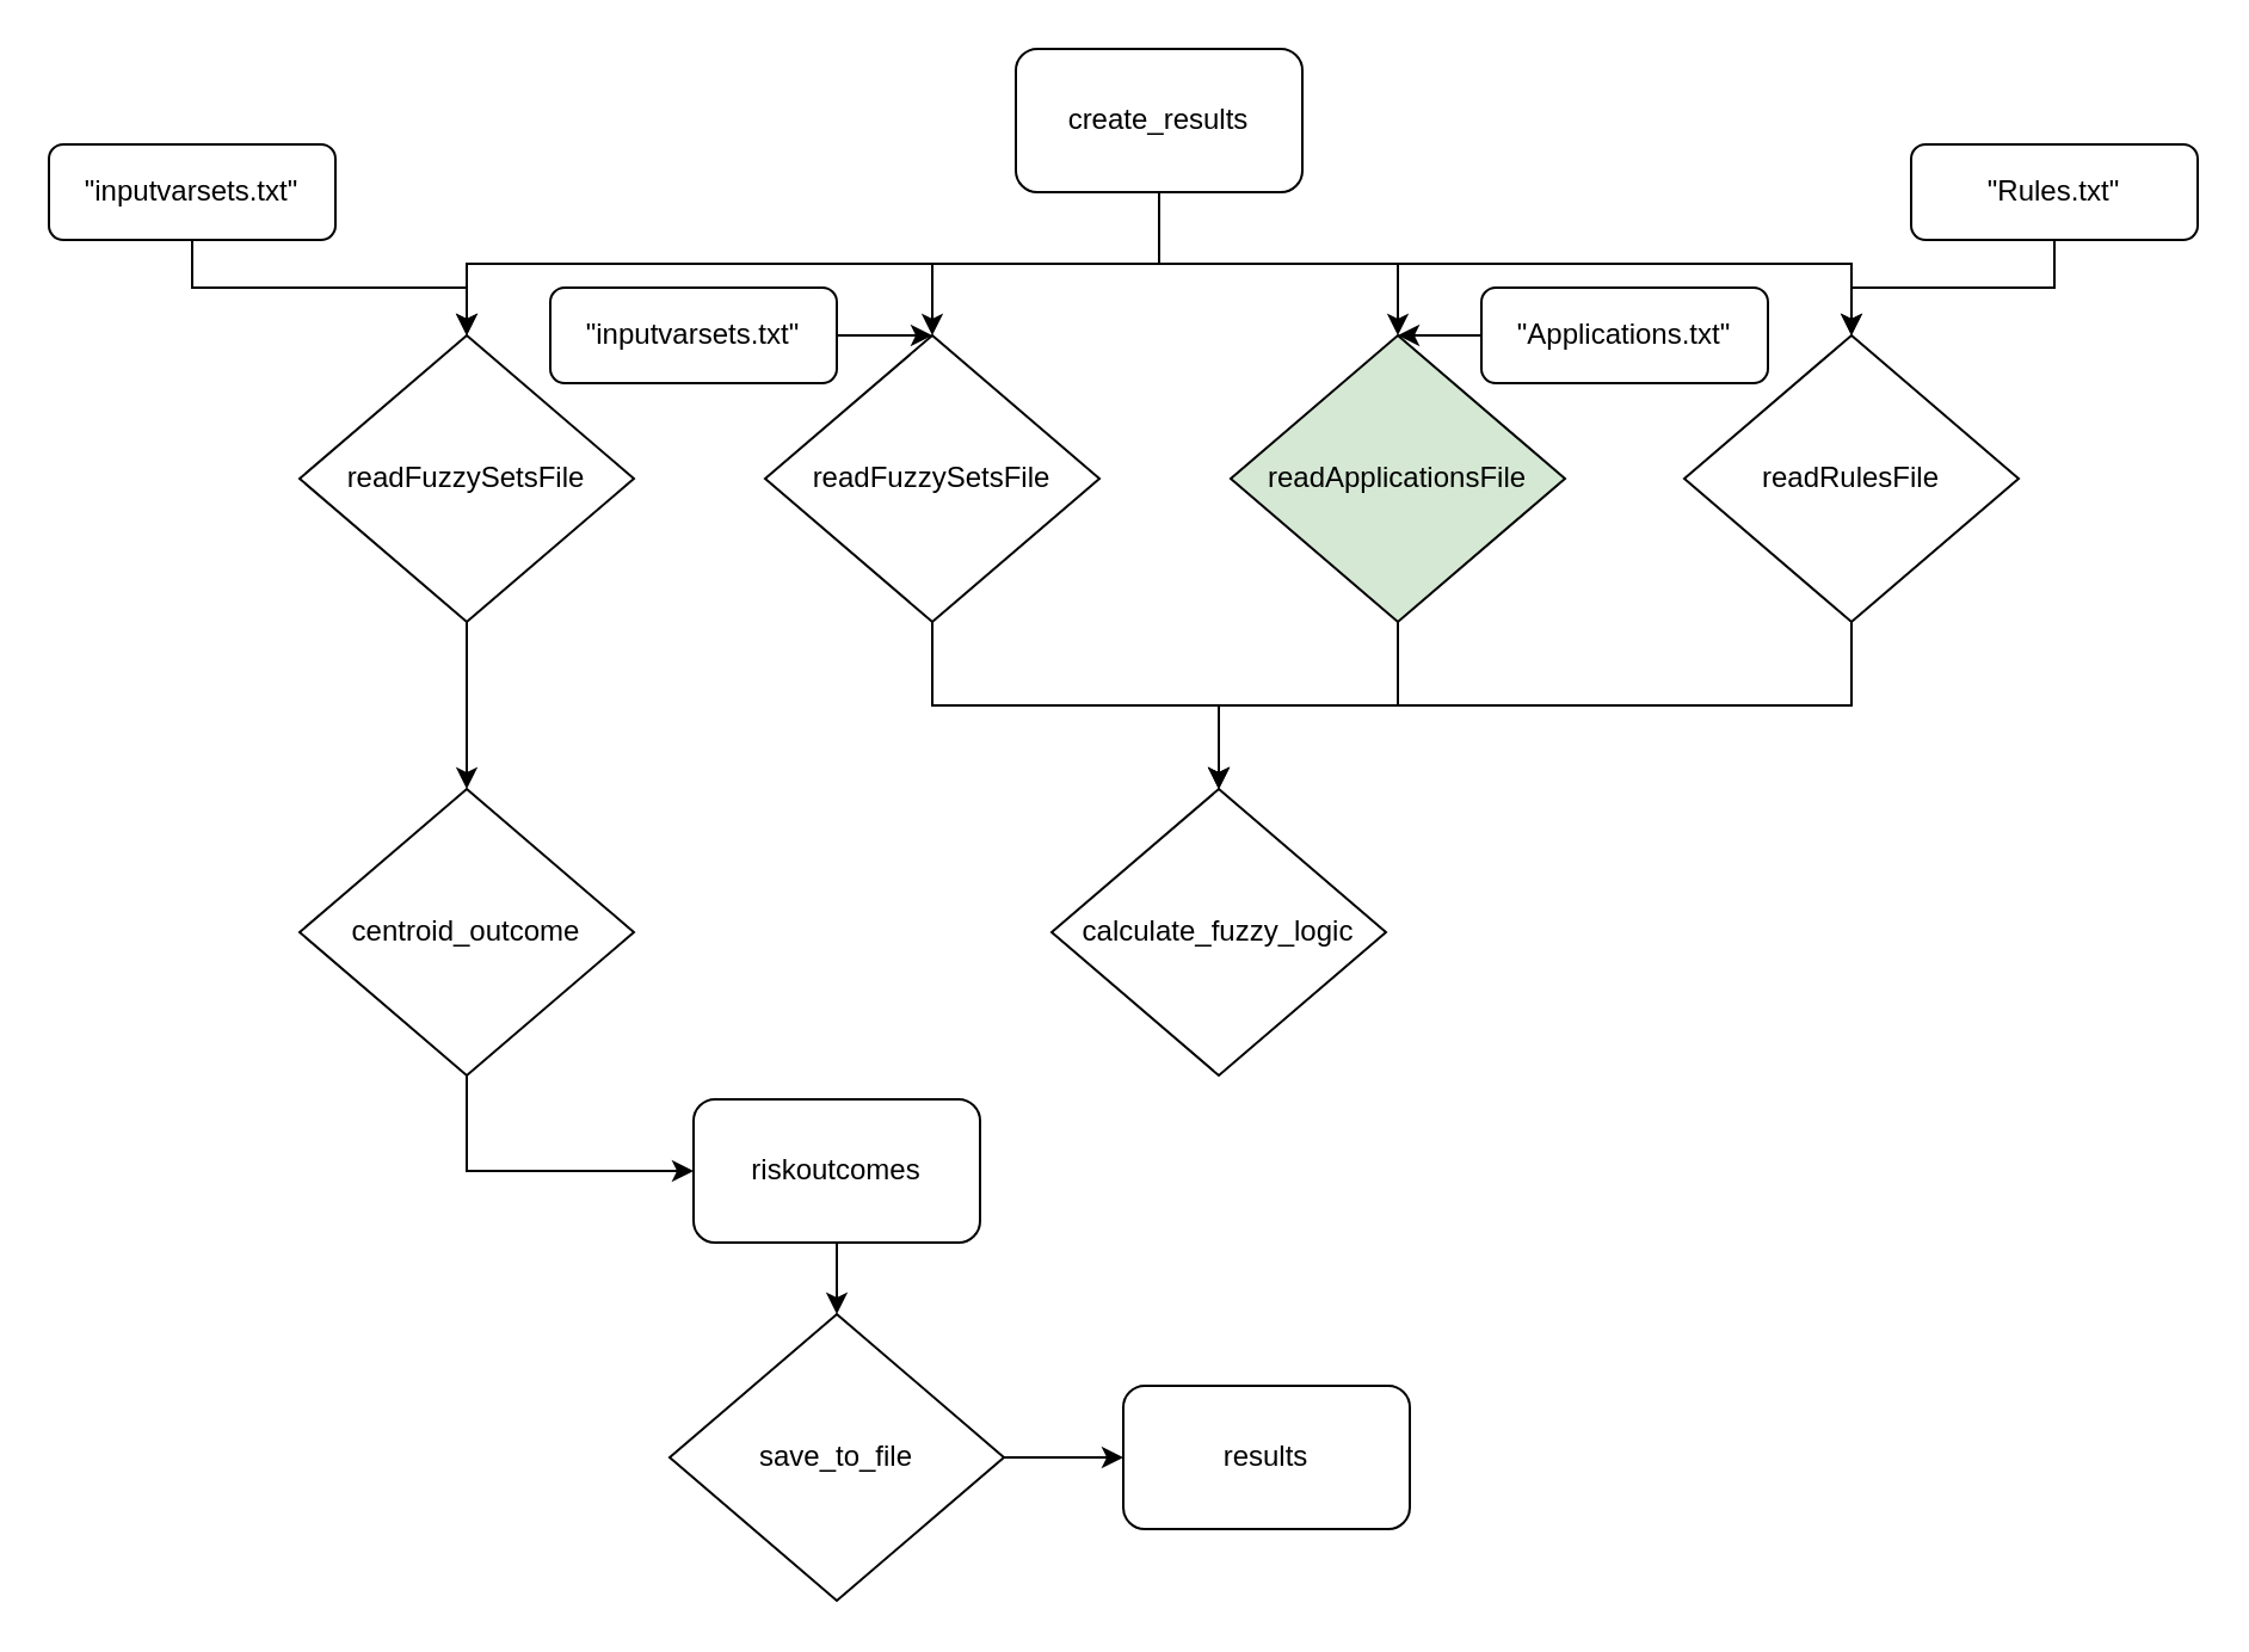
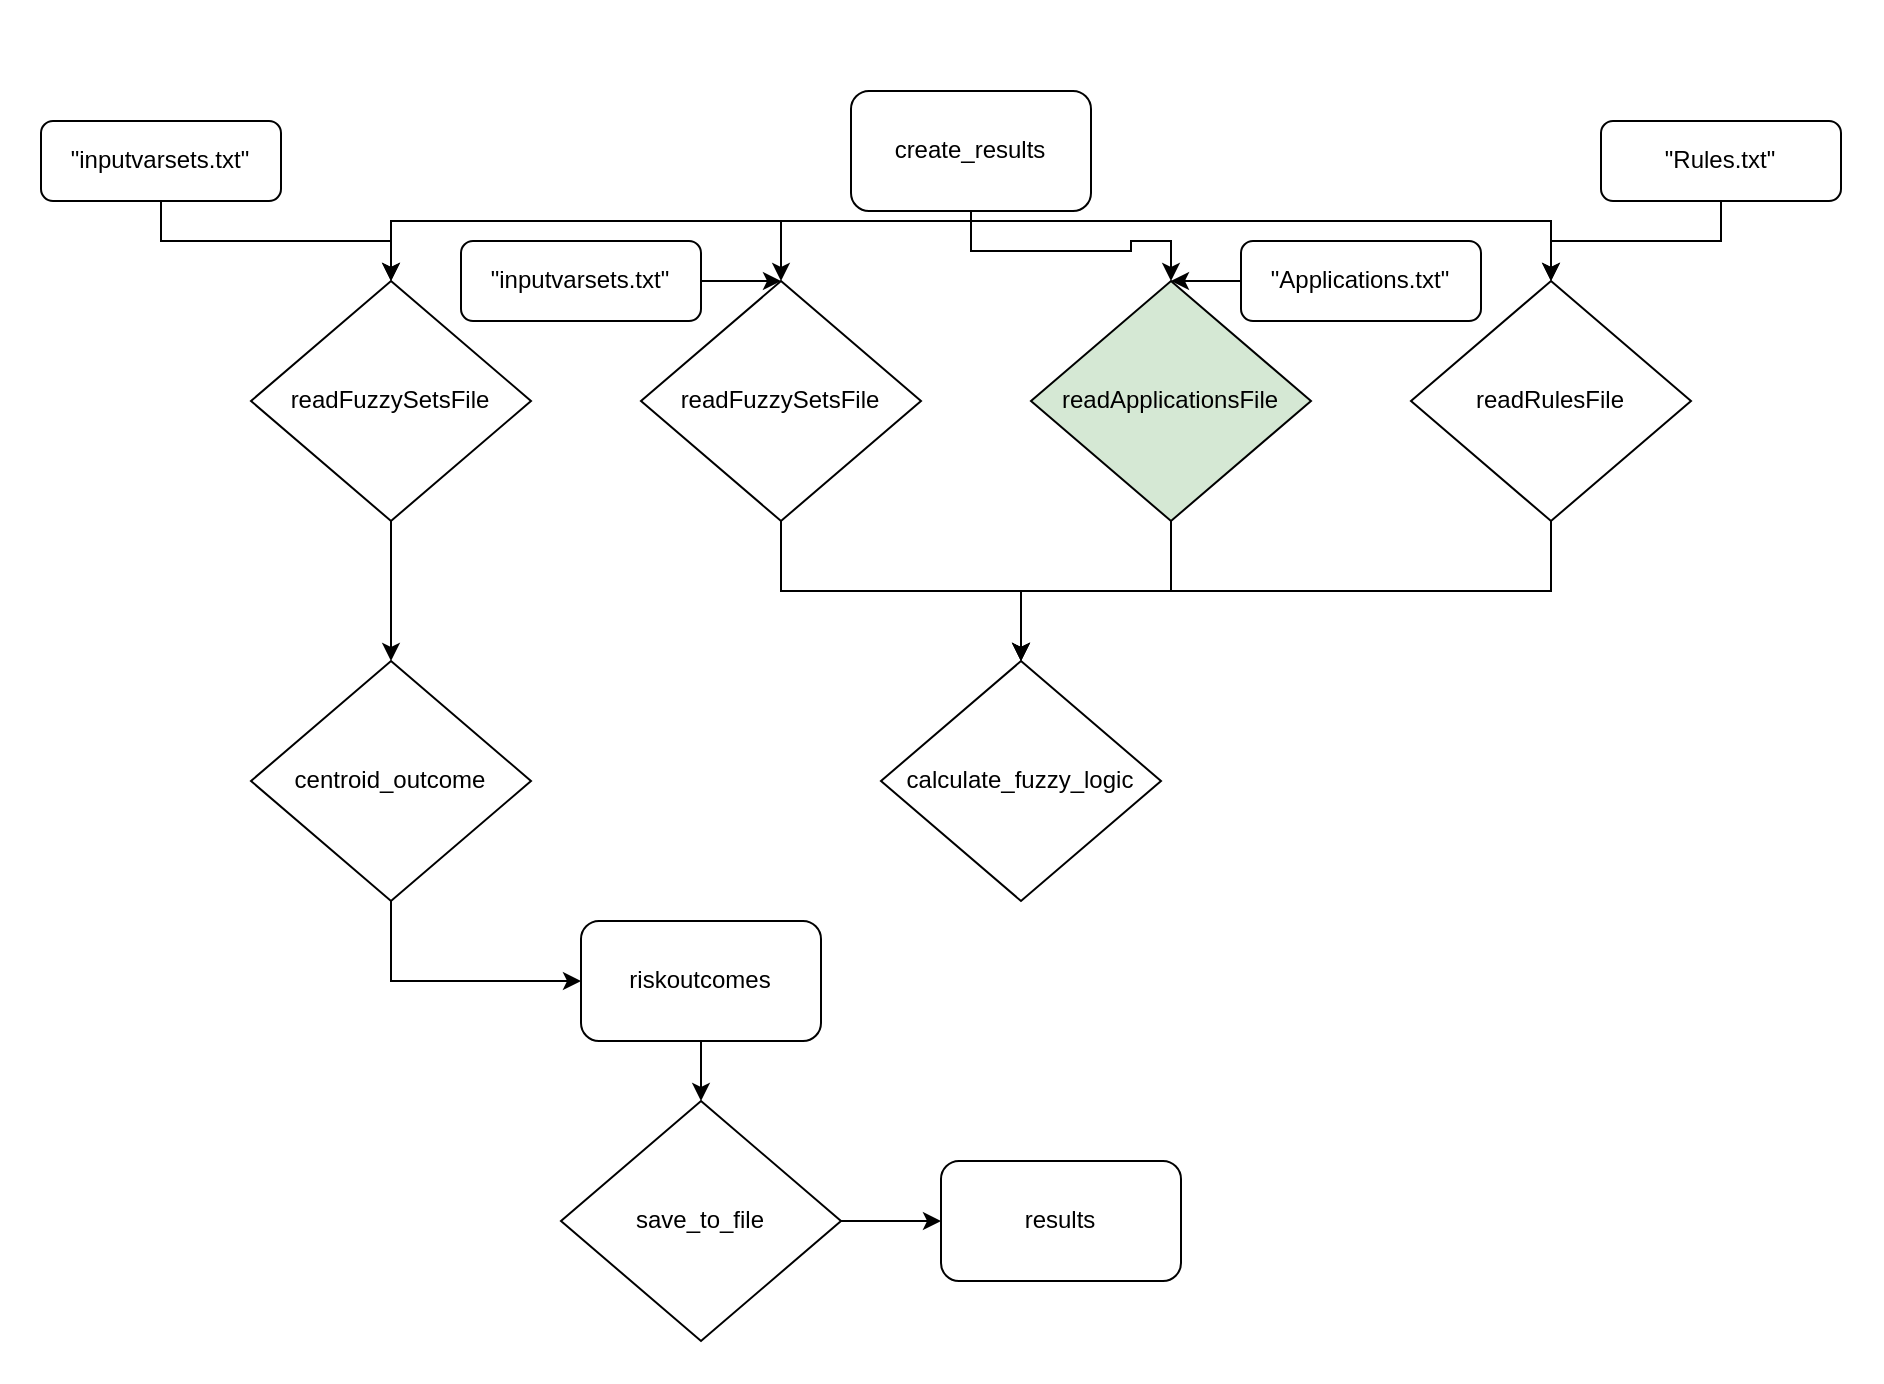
- <mxCell id="3" value="create_results" style="rounded=1;whiteSpace=wrap;html=1;" parent="1" vertex="1"><mxGeometry x="425" y="20" width="120" height="60" as="geometry" /></mxCell>
+ <mxCell id="3" value="create_results" style="rounded=1;whiteSpace=wrap;html=1;" parent="1" vertex="1"><mxGeometry x="425" y="45" width="120" height="60" as="geometry" /></mxCell>
